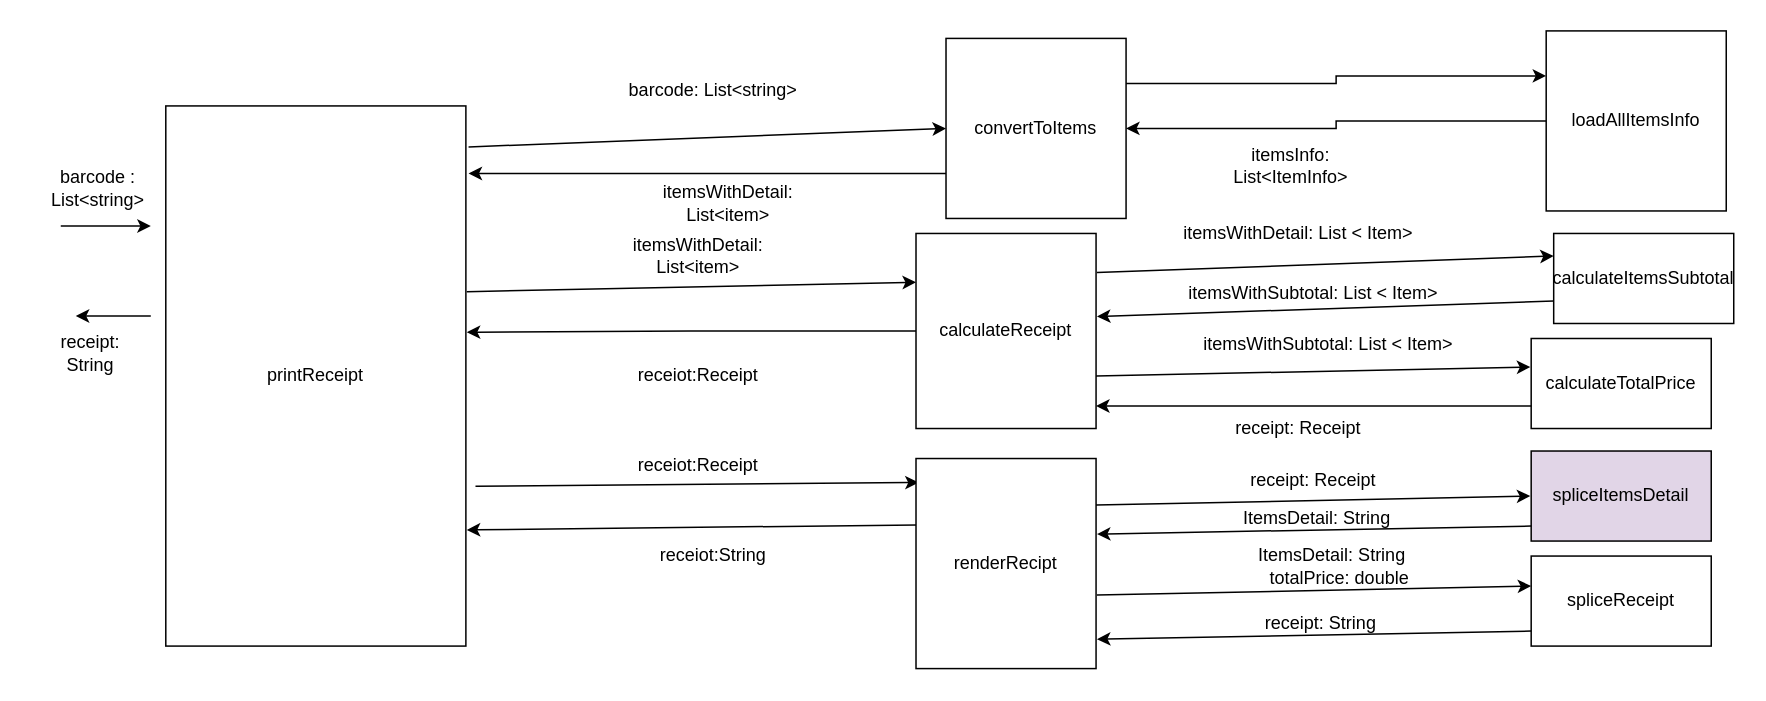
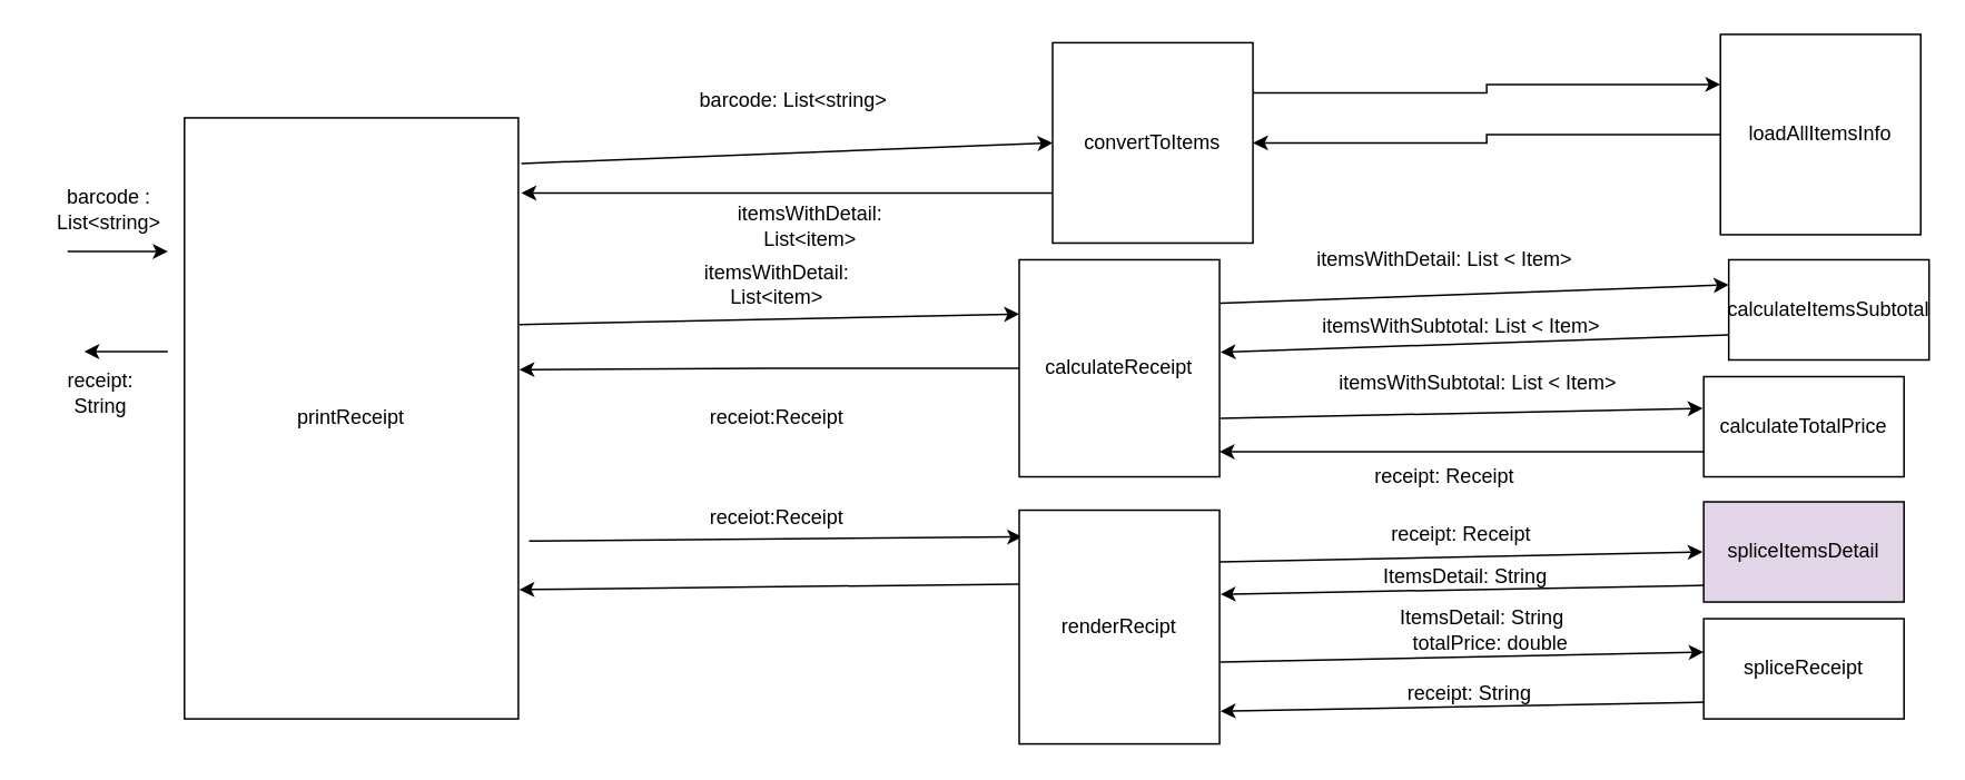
- <mxCell id="31" value="itemsInfo: List&amp;lt;ItemInfo&amp;gt;" style="text;html=1;strokeColor=none;fillColor=none;align=center;verticalAlign=middle;whiteSpace=wrap;rounded=0;" vertex="1" parent="1"><mxGeometry x="830" y="95" width="60" height="30" as="geometry" /></mxCell>
- <mxCell id="30" value="receiot:String" style="text;html=1;strokeColor=none;fillColor=none;align=center;verticalAlign=middle;whiteSpace=wrap;rounded=0;" vertex="1" parent="1"><mxGeometry x="410" y="360" width="130" height="20" as="geometry" /></mxCell>
